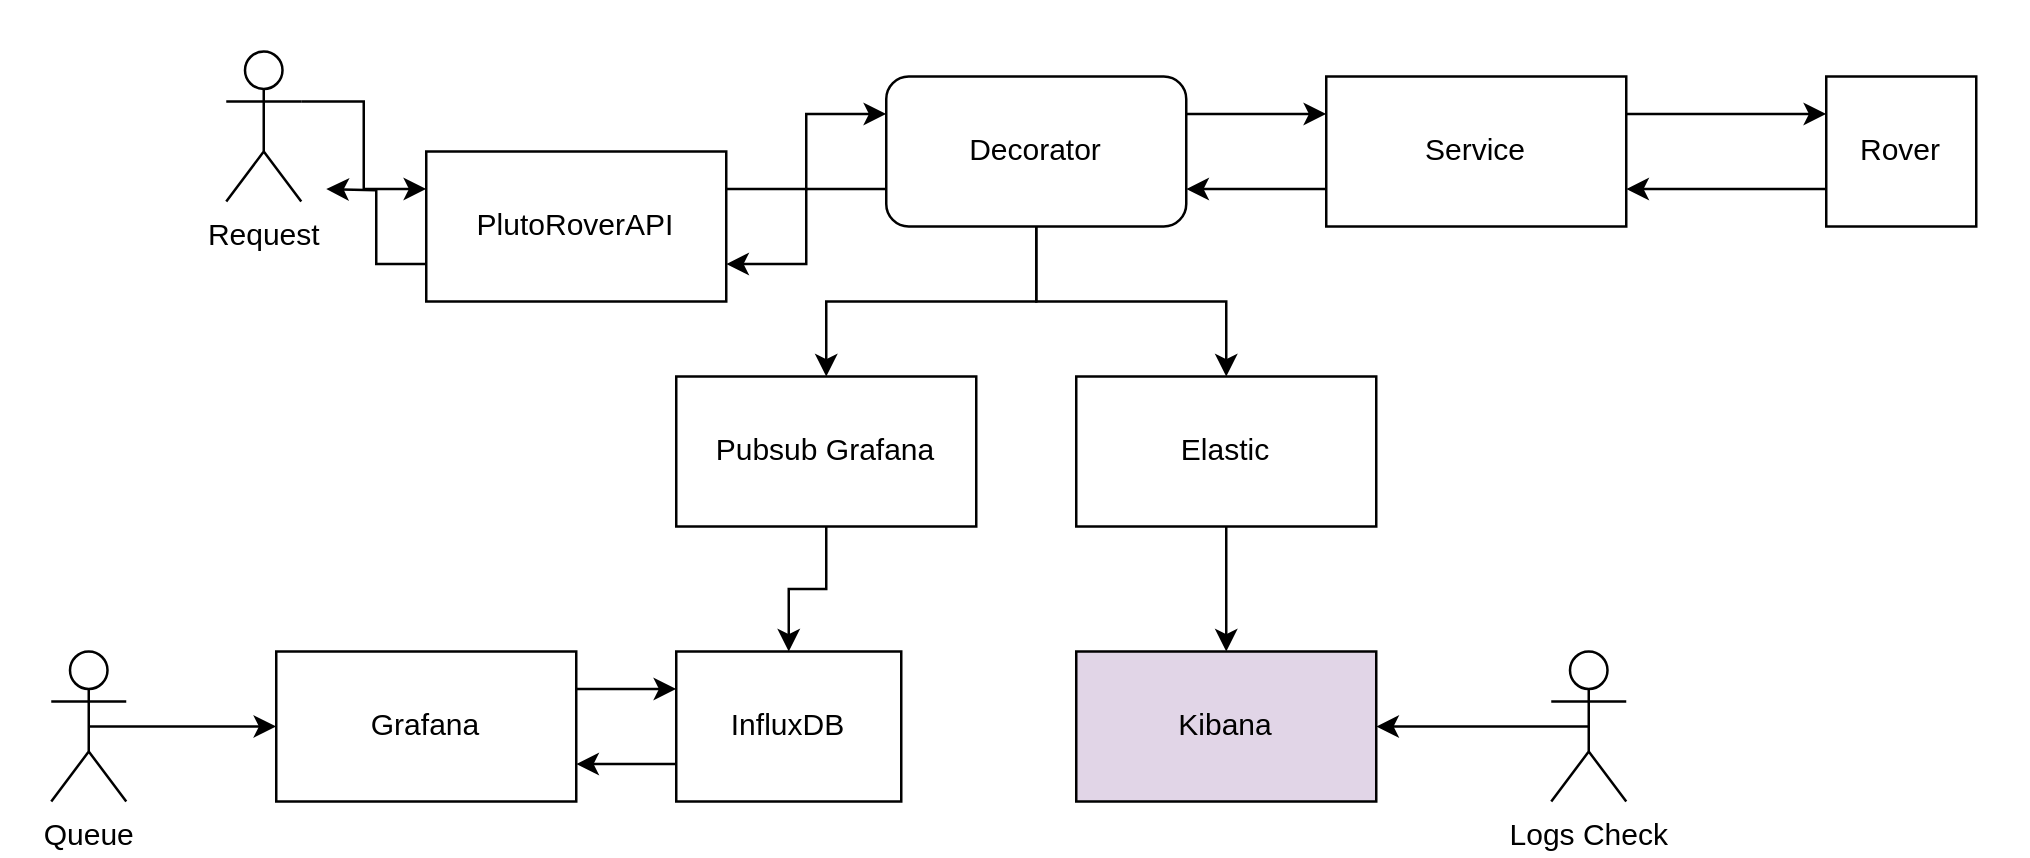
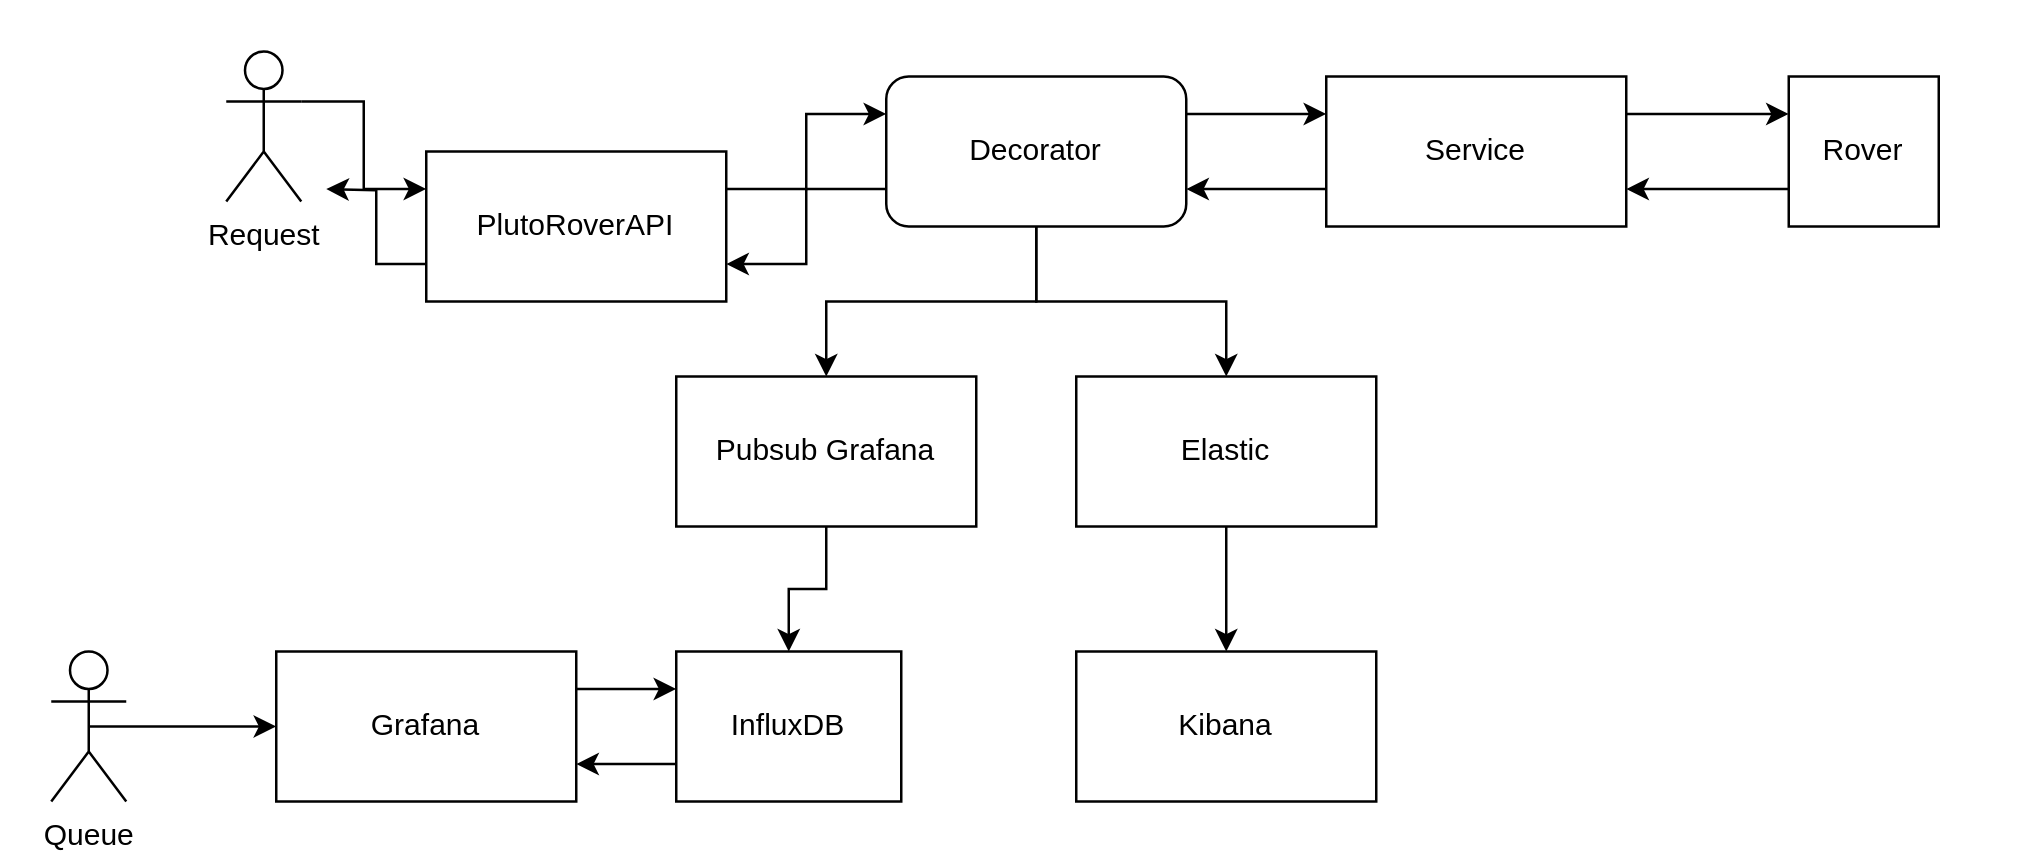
- <mxCell id="16" value="Rover" style="rounded=0;whiteSpace=wrap;html=1;" vertex="1" parent="1"><mxGeometry x="730" y="30" width="60" height="60" as="geometry" /></mxCell>
+ <mxCell id="16" value="Rover" style="rounded=0;whiteSpace=wrap;html=1;" vertex="1" parent="1"><mxGeometry x="715" y="30" width="60" height="60" as="geometry" /></mxCell>
- <mxCell id="28" value="Kibana" style="whiteSpace=wrap;html=1;fillColor=#e1d5e7;" vertex="1" parent="1"><mxGeometry x="430" y="260" width="120" height="60" as="geometry" /></mxCell>
+ <mxCell id="28" value="Kibana" style="whiteSpace=wrap;html=1;" vertex="1" parent="1"><mxGeometry x="430" y="260" width="120" height="60" as="geometry" /></mxCell>
- <mxCell id="29" style="edgeStyle=orthogonalEdgeStyle;rounded=0;orthogonalLoop=1;jettySize=auto;html=1;exitX=0.5;exitY=0.5;exitDx=0;exitDy=0;exitPerimeter=0;entryX=1;entryY=0.5;entryDx=0;entryDy=0;" edge="1" parent="1" source="30" target="28"><mxGeometry relative="1" as="geometry" /></mxCell>
- <mxCell id="30" value="Logs Check" style="shape=umlActor;verticalLabelPosition=bottom;verticalAlign=top;html=1;outlineConnect=0;" vertex="1" parent="1"><mxGeometry x="620" y="260" width="30" height="60" as="geometry" /></mxCell>
